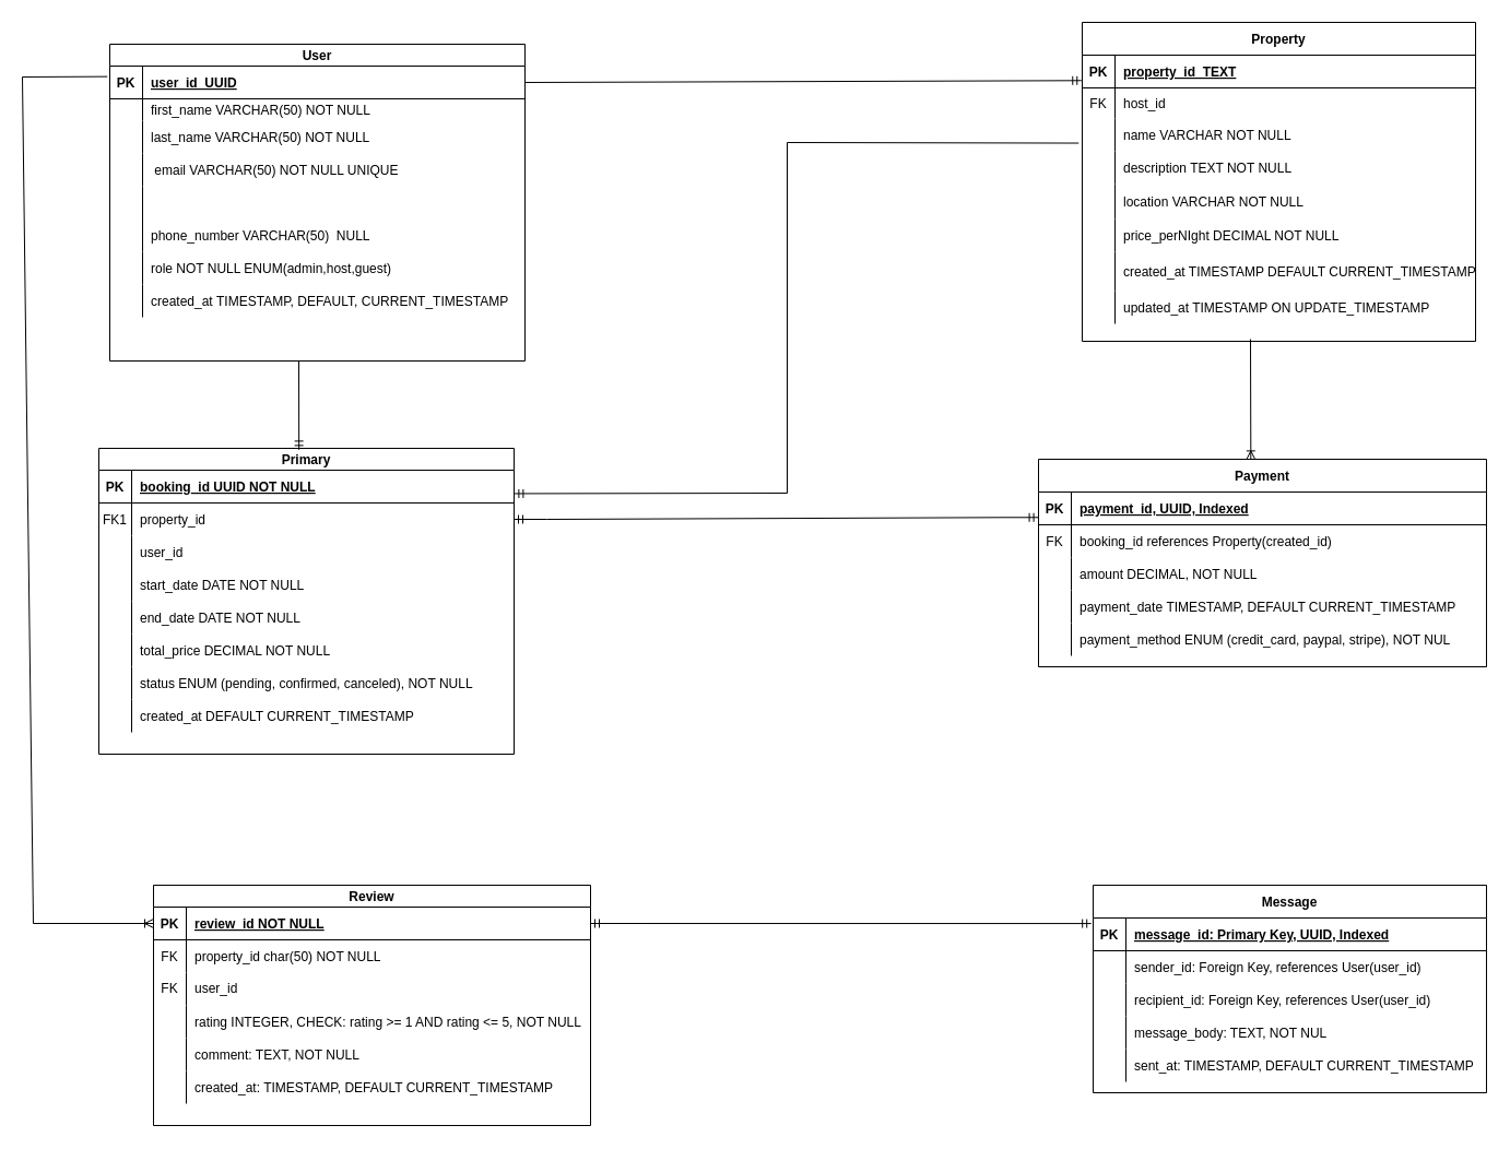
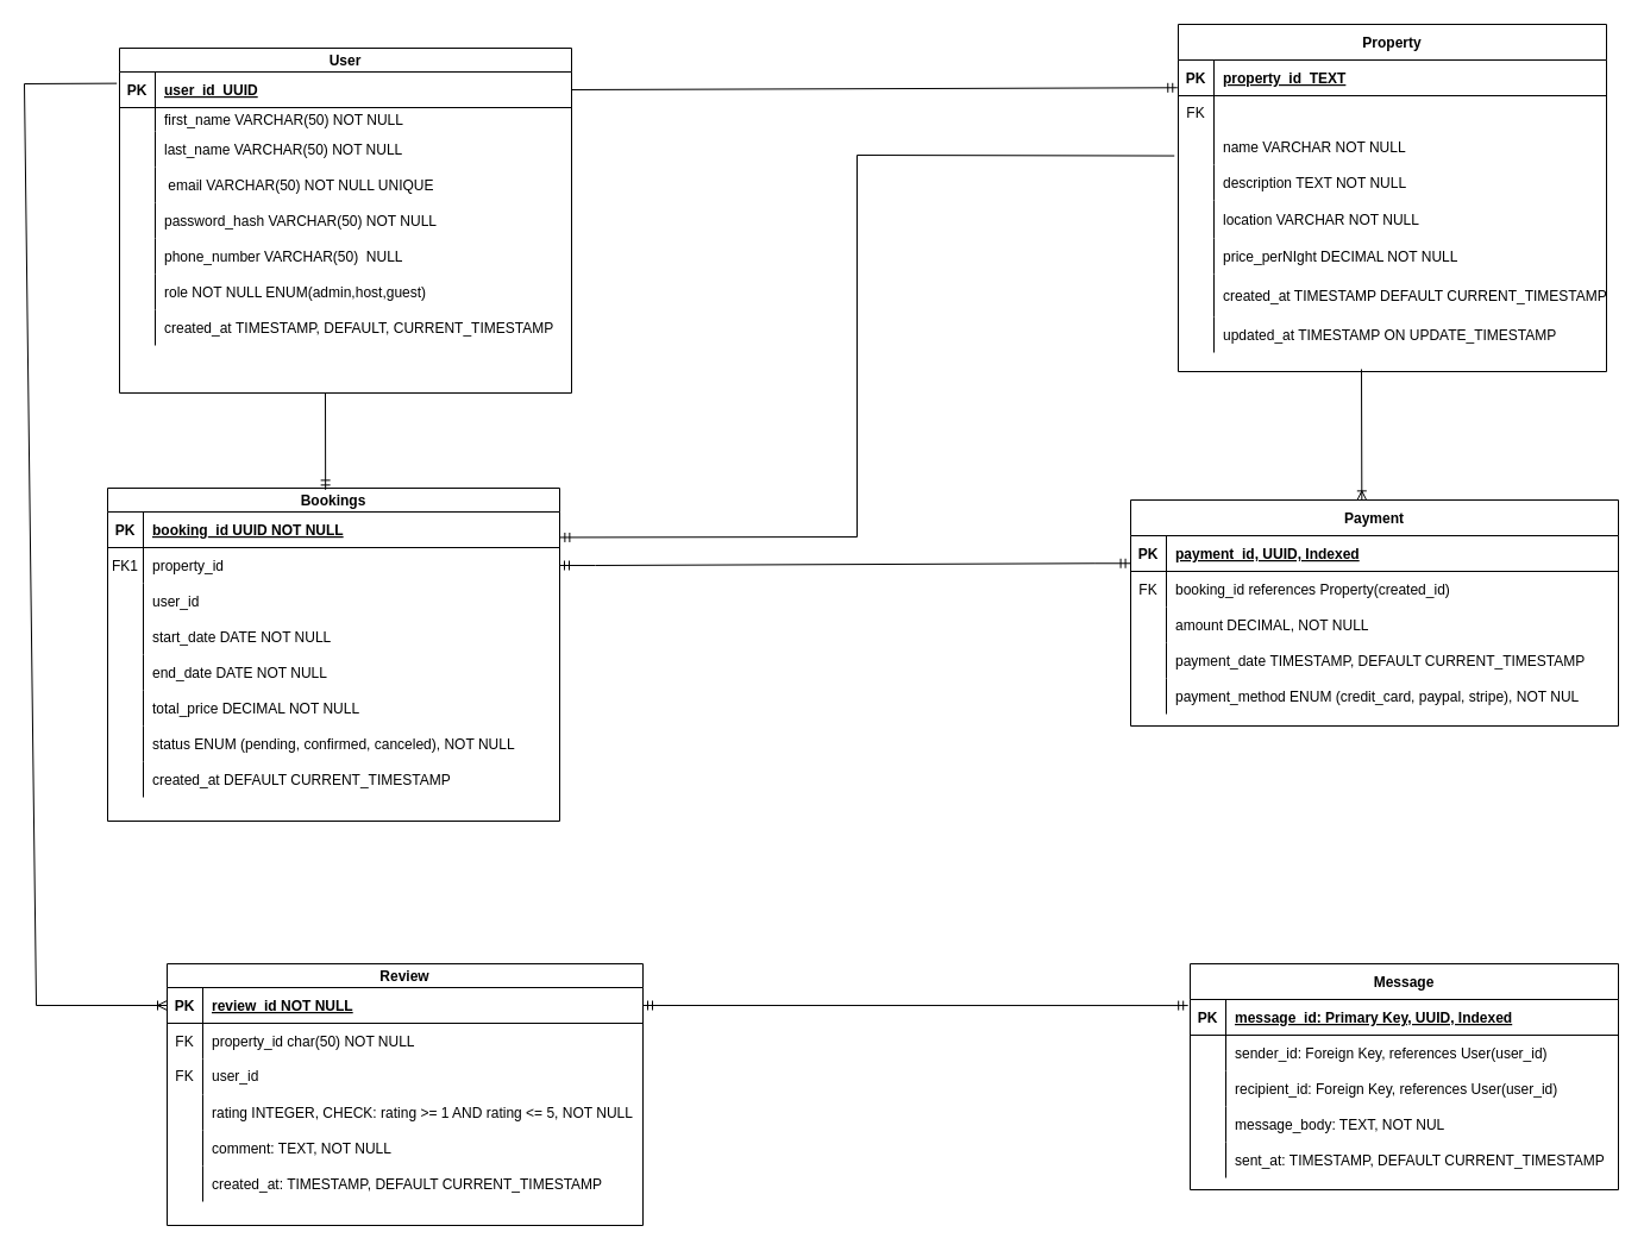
- <mxCell id="8" value="host_id " style="shape=partialRectangle;overflow=hidden;connectable=0;fillColor=none;top=0;left=0;bottom=0;right=0;align=left;spacingLeft=6;" parent="6" vertex="1"><mxGeometry x="30" width="330" height="28" as="geometry"><mxRectangle width="330" height="28" as="alternateBounds" /></mxGeometry></mxCell>
+ <mxCell id="82" value="password_hash VARCHAR(50) NOT NULL " style="shape=partialRectangle;overflow=hidden;connectable=0;fillColor=none;top=0;left=0;bottom=0;right=0;align=left;spacingLeft=6;" vertex="1" parent="80"><mxGeometry x="30" width="350.0" height="30" as="geometry"><mxRectangle width="350.0" height="30" as="alternateBounds" /></mxGeometry></mxCell>
- <mxCell id="43" value="Primary" style="shape=table;startSize=20;container=1;collapsible=1;childLayout=tableLayout;fixedRows=1;rowLines=0;fontStyle=1;align=center;resizeLast=1;" parent="1" vertex="1"><mxGeometry x="90" y="410" width="380" height="280" as="geometry" /></mxCell>
+ <mxCell id="43" value="Bookings" style="shape=table;startSize=20;container=1;collapsible=1;childLayout=tableLayout;fixedRows=1;rowLines=0;fontStyle=1;align=center;resizeLast=1;" parent="1" vertex="1"><mxGeometry x="90" y="410" width="380" height="280" as="geometry" /></mxCell>
